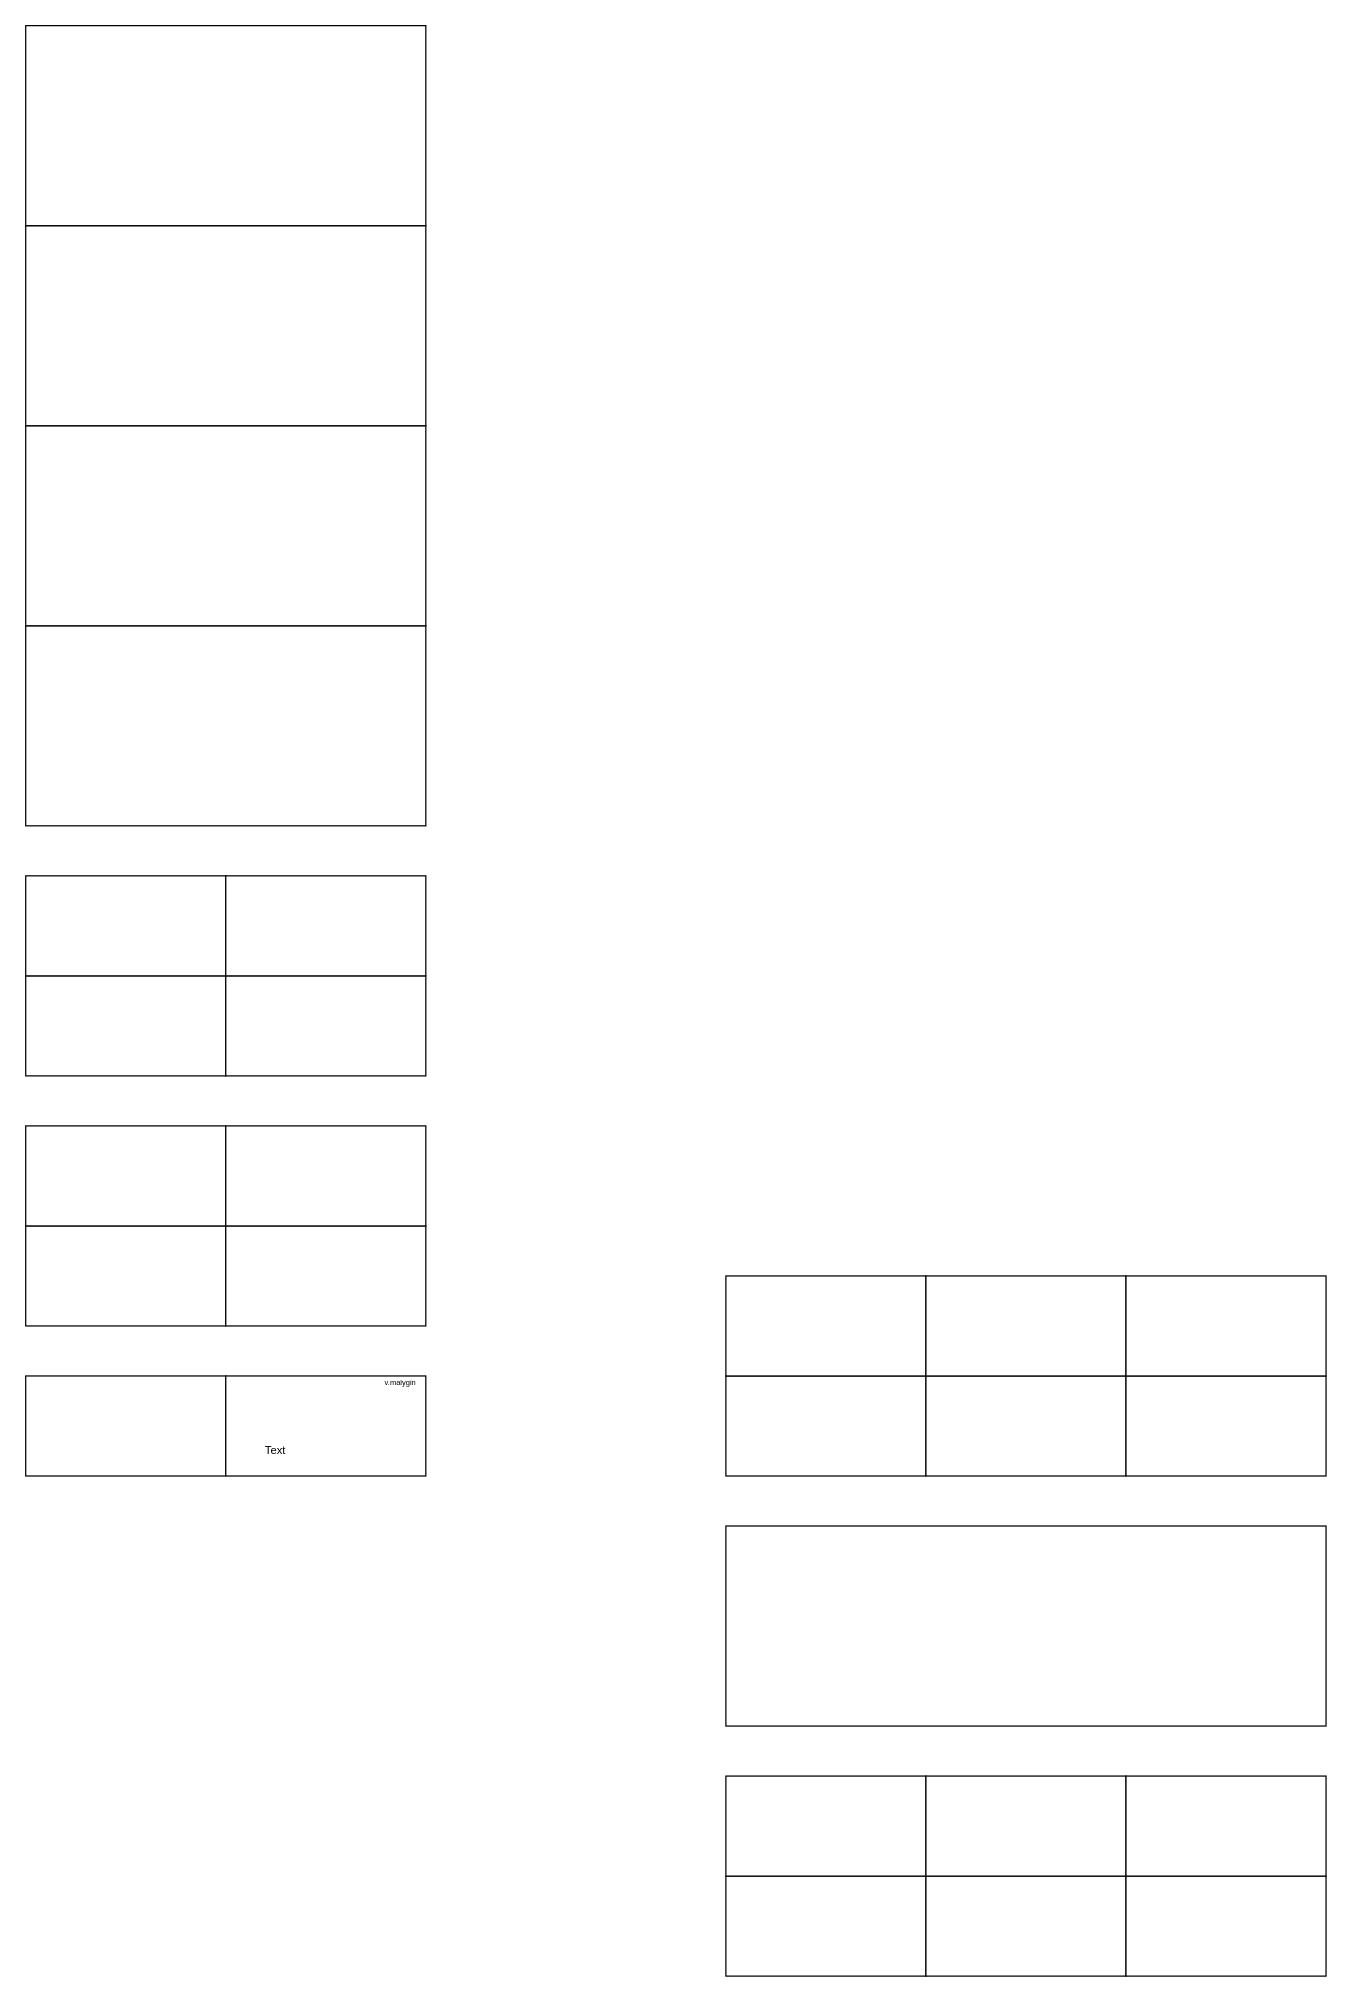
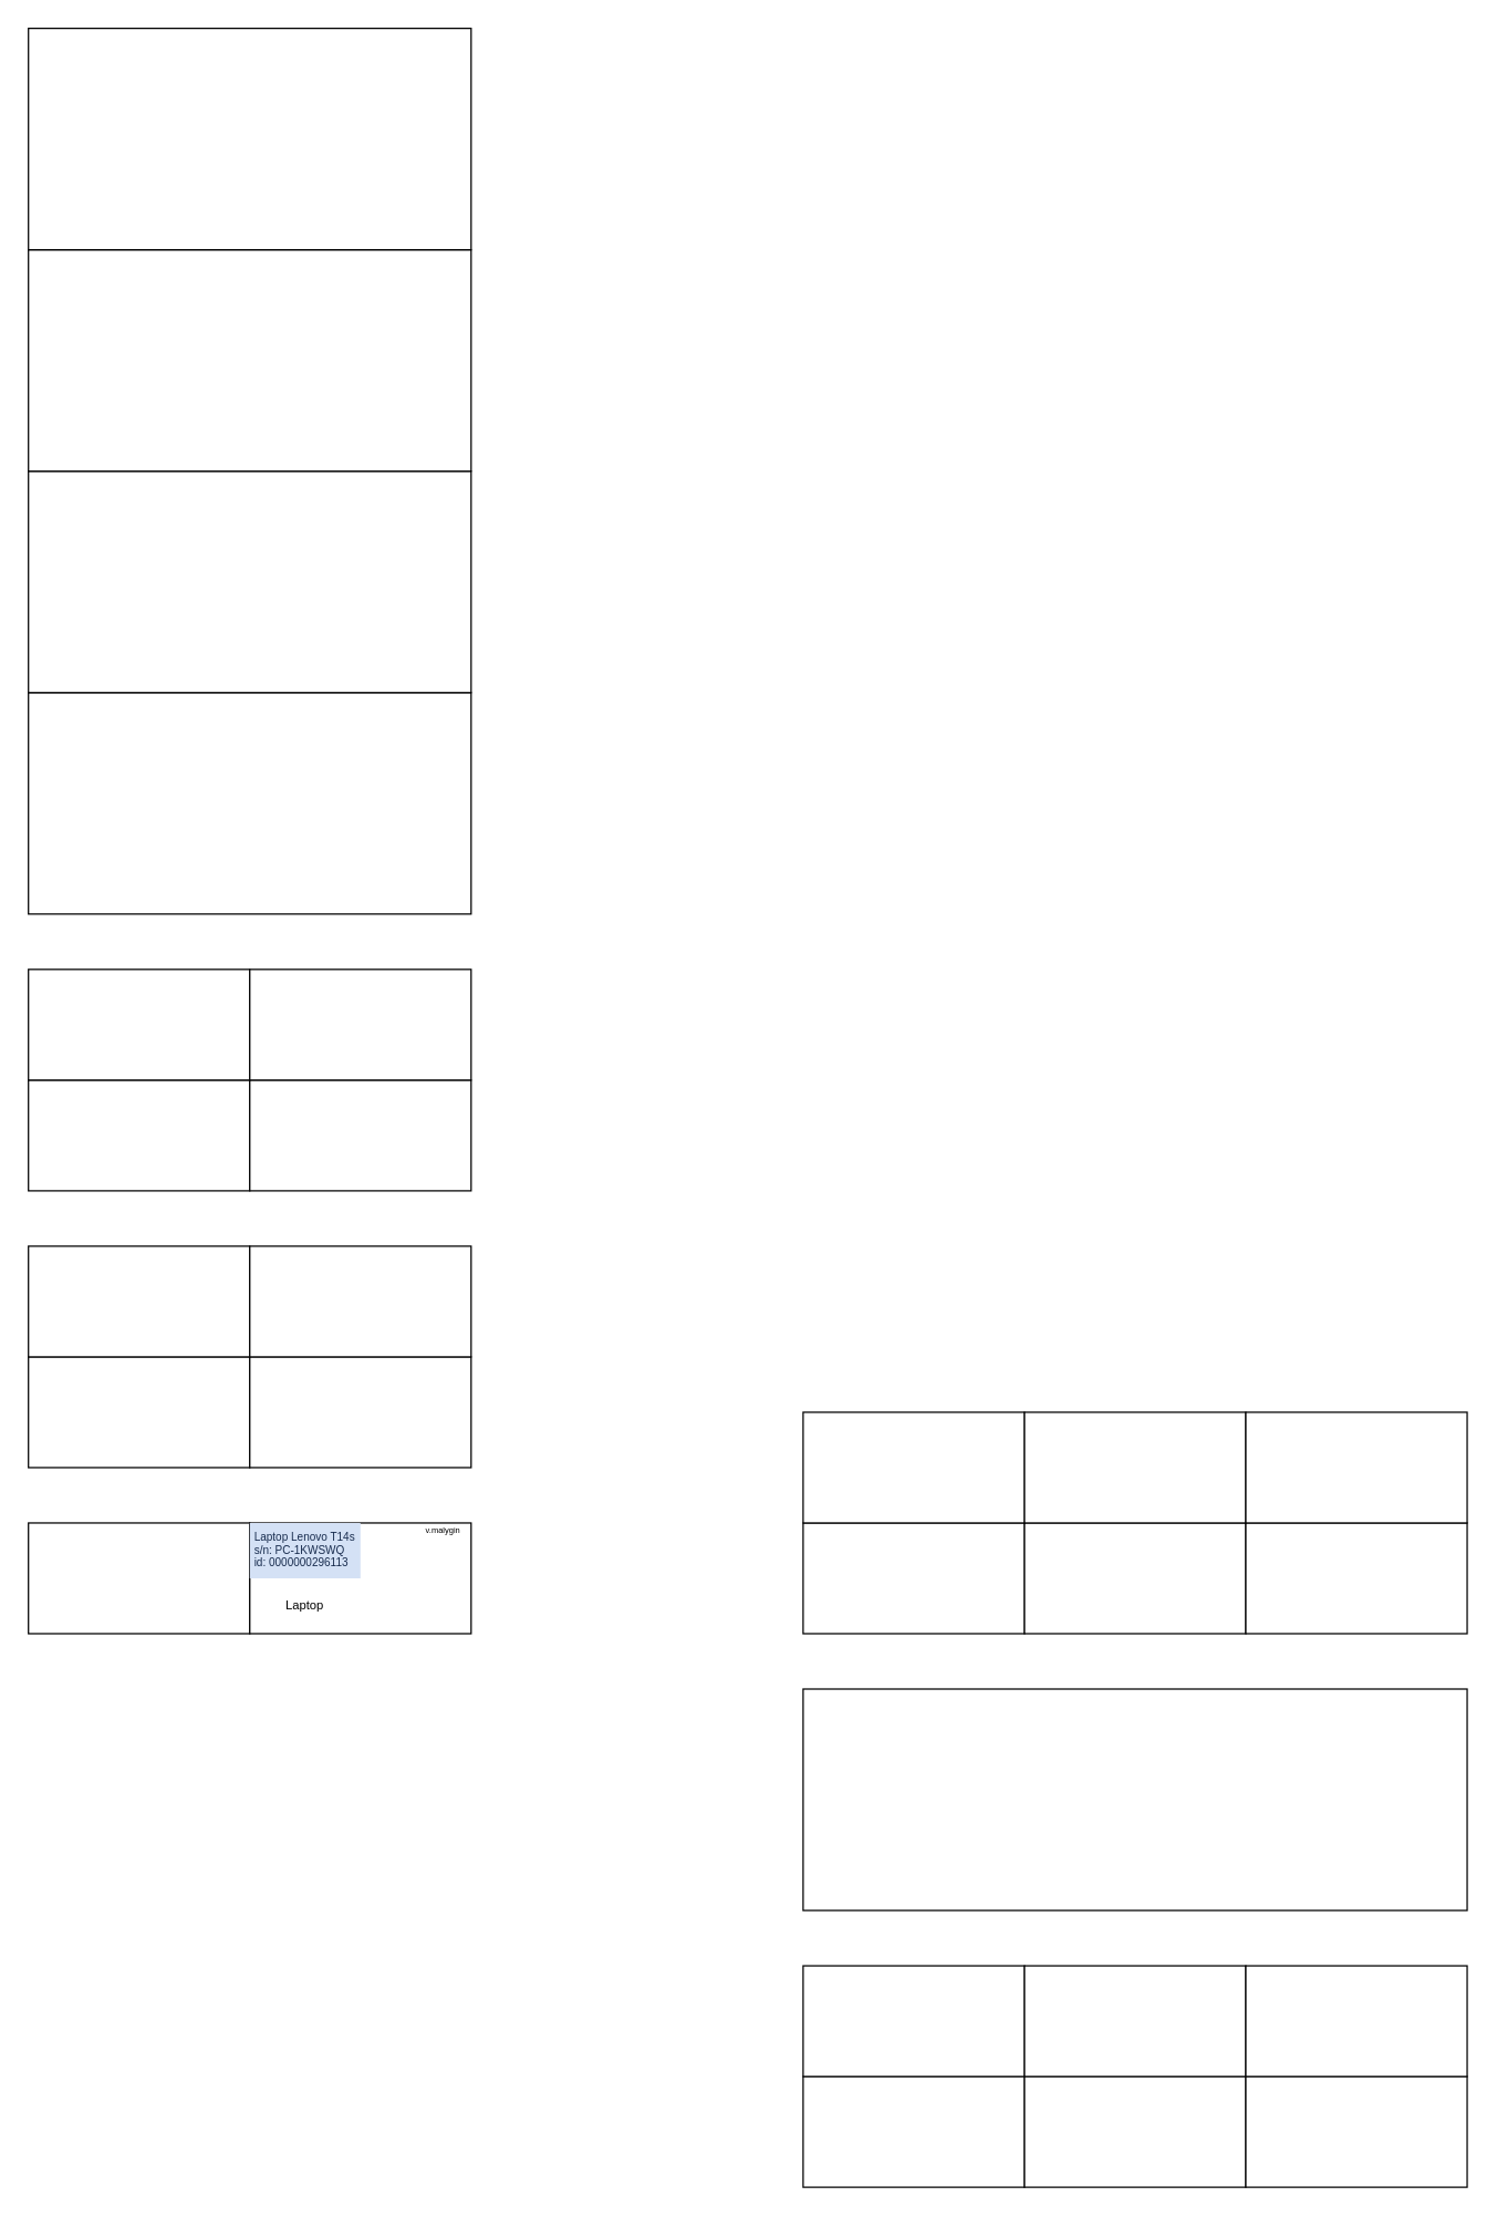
+ <mxCell id="21" value="&lt;span style=&quot;text-align: left; background-color: rgb(255, 255, 255);&quot;&gt;&lt;font color=&quot;#172b4d&quot;&gt;&lt;div style=&quot;&quot;&gt;Laptop Lenovo T14s&lt;/div&gt;&lt;div style=&quot;&quot;&gt;s/n: PC-1KWSWQ&lt;/div&gt;&lt;div style=&quot;&quot;&gt;id: 0000000296113&lt;/div&gt;&lt;/font&gt;&lt;/span&gt;" style="text;html=1;strokeColor=none;fillColor=#D4E1F5;align=center;verticalAlign=middle;whiteSpace=wrap;rounded=0;fontSize=8;" vertex="1" parent="1"><mxGeometry x="180" y="1100" width="80" height="40" as="geometry" /></mxCell>
- <mxCell id="22" value="Text" style="text;html=1;strokeColor=none;fillColor=none;align=center;verticalAlign=middle;whiteSpace=wrap;rounded=0;fontSize=9;" vertex="1" parent="1"><mxGeometry x="180" y="1140" width="80" height="40" as="geometry" /></mxCell>
+ <mxCell id="22" value="Laptop" style="text;html=1;strokeColor=none;fillColor=none;align=center;verticalAlign=middle;whiteSpace=wrap;rounded=0;fontSize=9;" vertex="1" parent="1"><mxGeometry x="180" y="1140" width="80" height="40" as="geometry" /></mxCell>
